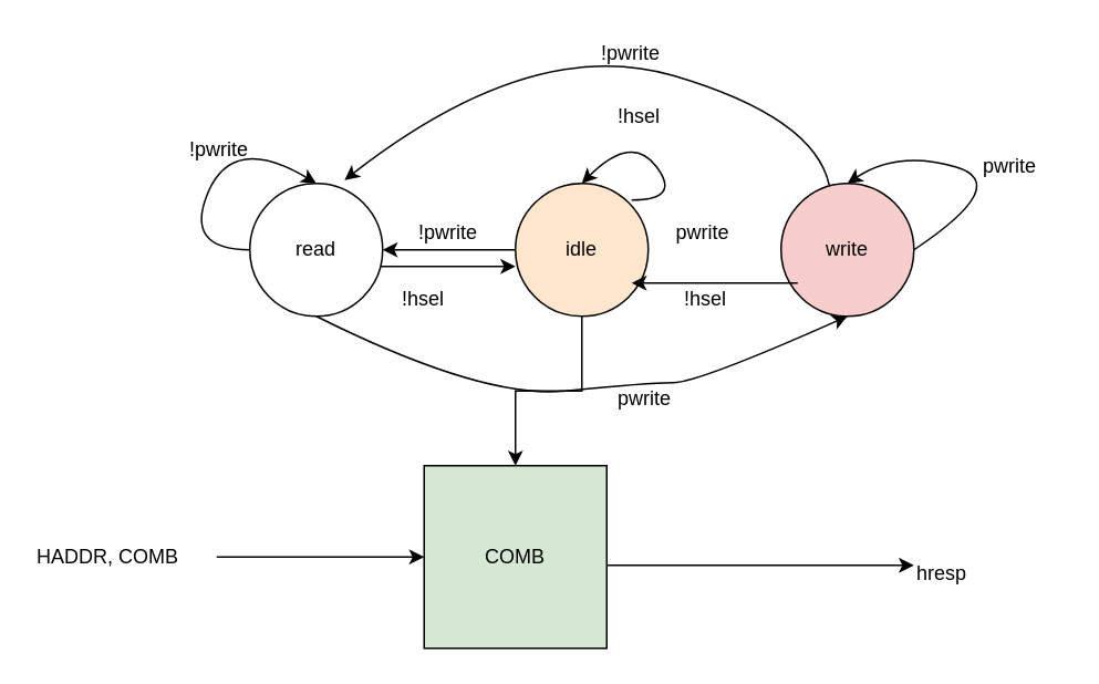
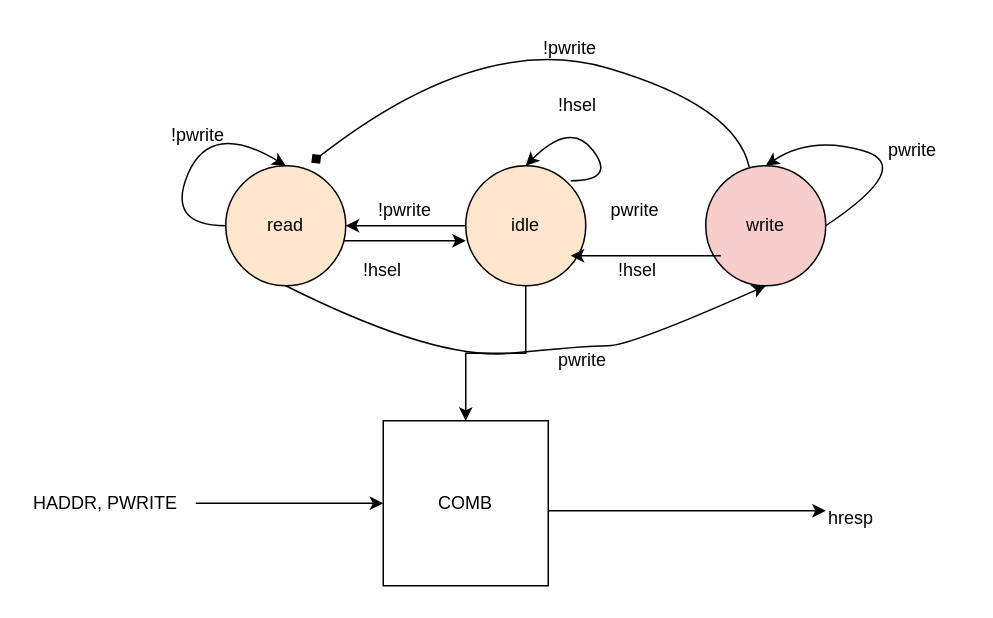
- <mxCell id="26" value="" style="curved=1;endArrow=classic;html=1;exitX=0.363;exitY=0.013;exitDx=0;exitDy=0;exitPerimeter=0;entryX=0.713;entryY=-0.025;entryDx=0;entryDy=0;entryPerimeter=0;" edge="1" parent="1" source="6" target="5"><mxGeometry width="50" height="50" relative="1" as="geometry"><mxPoint x="470" y="80" as="sourcePoint" /><mxPoint x="520" y="30" as="targetPoint" /><Array as="points"><mxPoint x="490" y="70" /><mxPoint x="320" y="20" /></Array></mxGeometry></mxCell>
+ <mxCell id="26" value="" style="curved=1;endArrow=diamond;html=1;exitX=0.363;exitY=0.013;exitDx=0;exitDy=0;exitPerimeter=0;entryX=0.713;entryY=-0.025;entryDx=0;entryDy=0;entryPerimeter=0;" edge="1" parent="1" source="6" target="5"><mxGeometry width="50" height="50" relative="1" as="geometry"><mxPoint x="470" y="80" as="sourcePoint" /><mxPoint x="520" y="30" as="targetPoint" /><Array as="points"><mxPoint x="490" y="70" /><mxPoint x="320" y="20" /></Array></mxGeometry></mxCell>
- <mxCell id="5" value="read" style="ellipse;whiteSpace=wrap;html=1;aspect=fixed;" vertex="1" parent="1"><mxGeometry x="150" y="110" width="80" height="80" as="geometry" /></mxCell>
+ <mxCell id="5" value="read" style="ellipse;whiteSpace=wrap;html=1;aspect=fixed;fillColor=#ffe6cc;" vertex="1" parent="1"><mxGeometry x="150" y="110" width="80" height="80" as="geometry" /></mxCell>
- <mxCell id="13" value="&lt;div&gt;COMB&lt;/div&gt;" style="rounded=0;whiteSpace=wrap;html=1;fillColor=#d5e8d4;" vertex="1" parent="1"><mxGeometry x="255" y="280" width="110" height="110" as="geometry" /></mxCell>
+ <mxCell id="13" value="&lt;div&gt;COMB&lt;/div&gt;" style="rounded=0;whiteSpace=wrap;html=1;" vertex="1" parent="1"><mxGeometry x="255" y="280" width="110" height="110" as="geometry" /></mxCell>
- <mxCell id="15" value="HADDR, COMB" style="text;html=1;resizable=0;points=[];autosize=1;align=left;verticalAlign=top;spacingTop=-4;" vertex="1" parent="1"><mxGeometry x="20" y="325" width="110" height="20" as="geometry" /></mxCell>
+ <mxCell id="15" value="HADDR, PWRITE" style="text;html=1;resizable=0;points=[];autosize=1;align=left;verticalAlign=top;spacingTop=-4;" vertex="1" parent="1"><mxGeometry x="20" y="325" width="110" height="20" as="geometry" /></mxCell>
